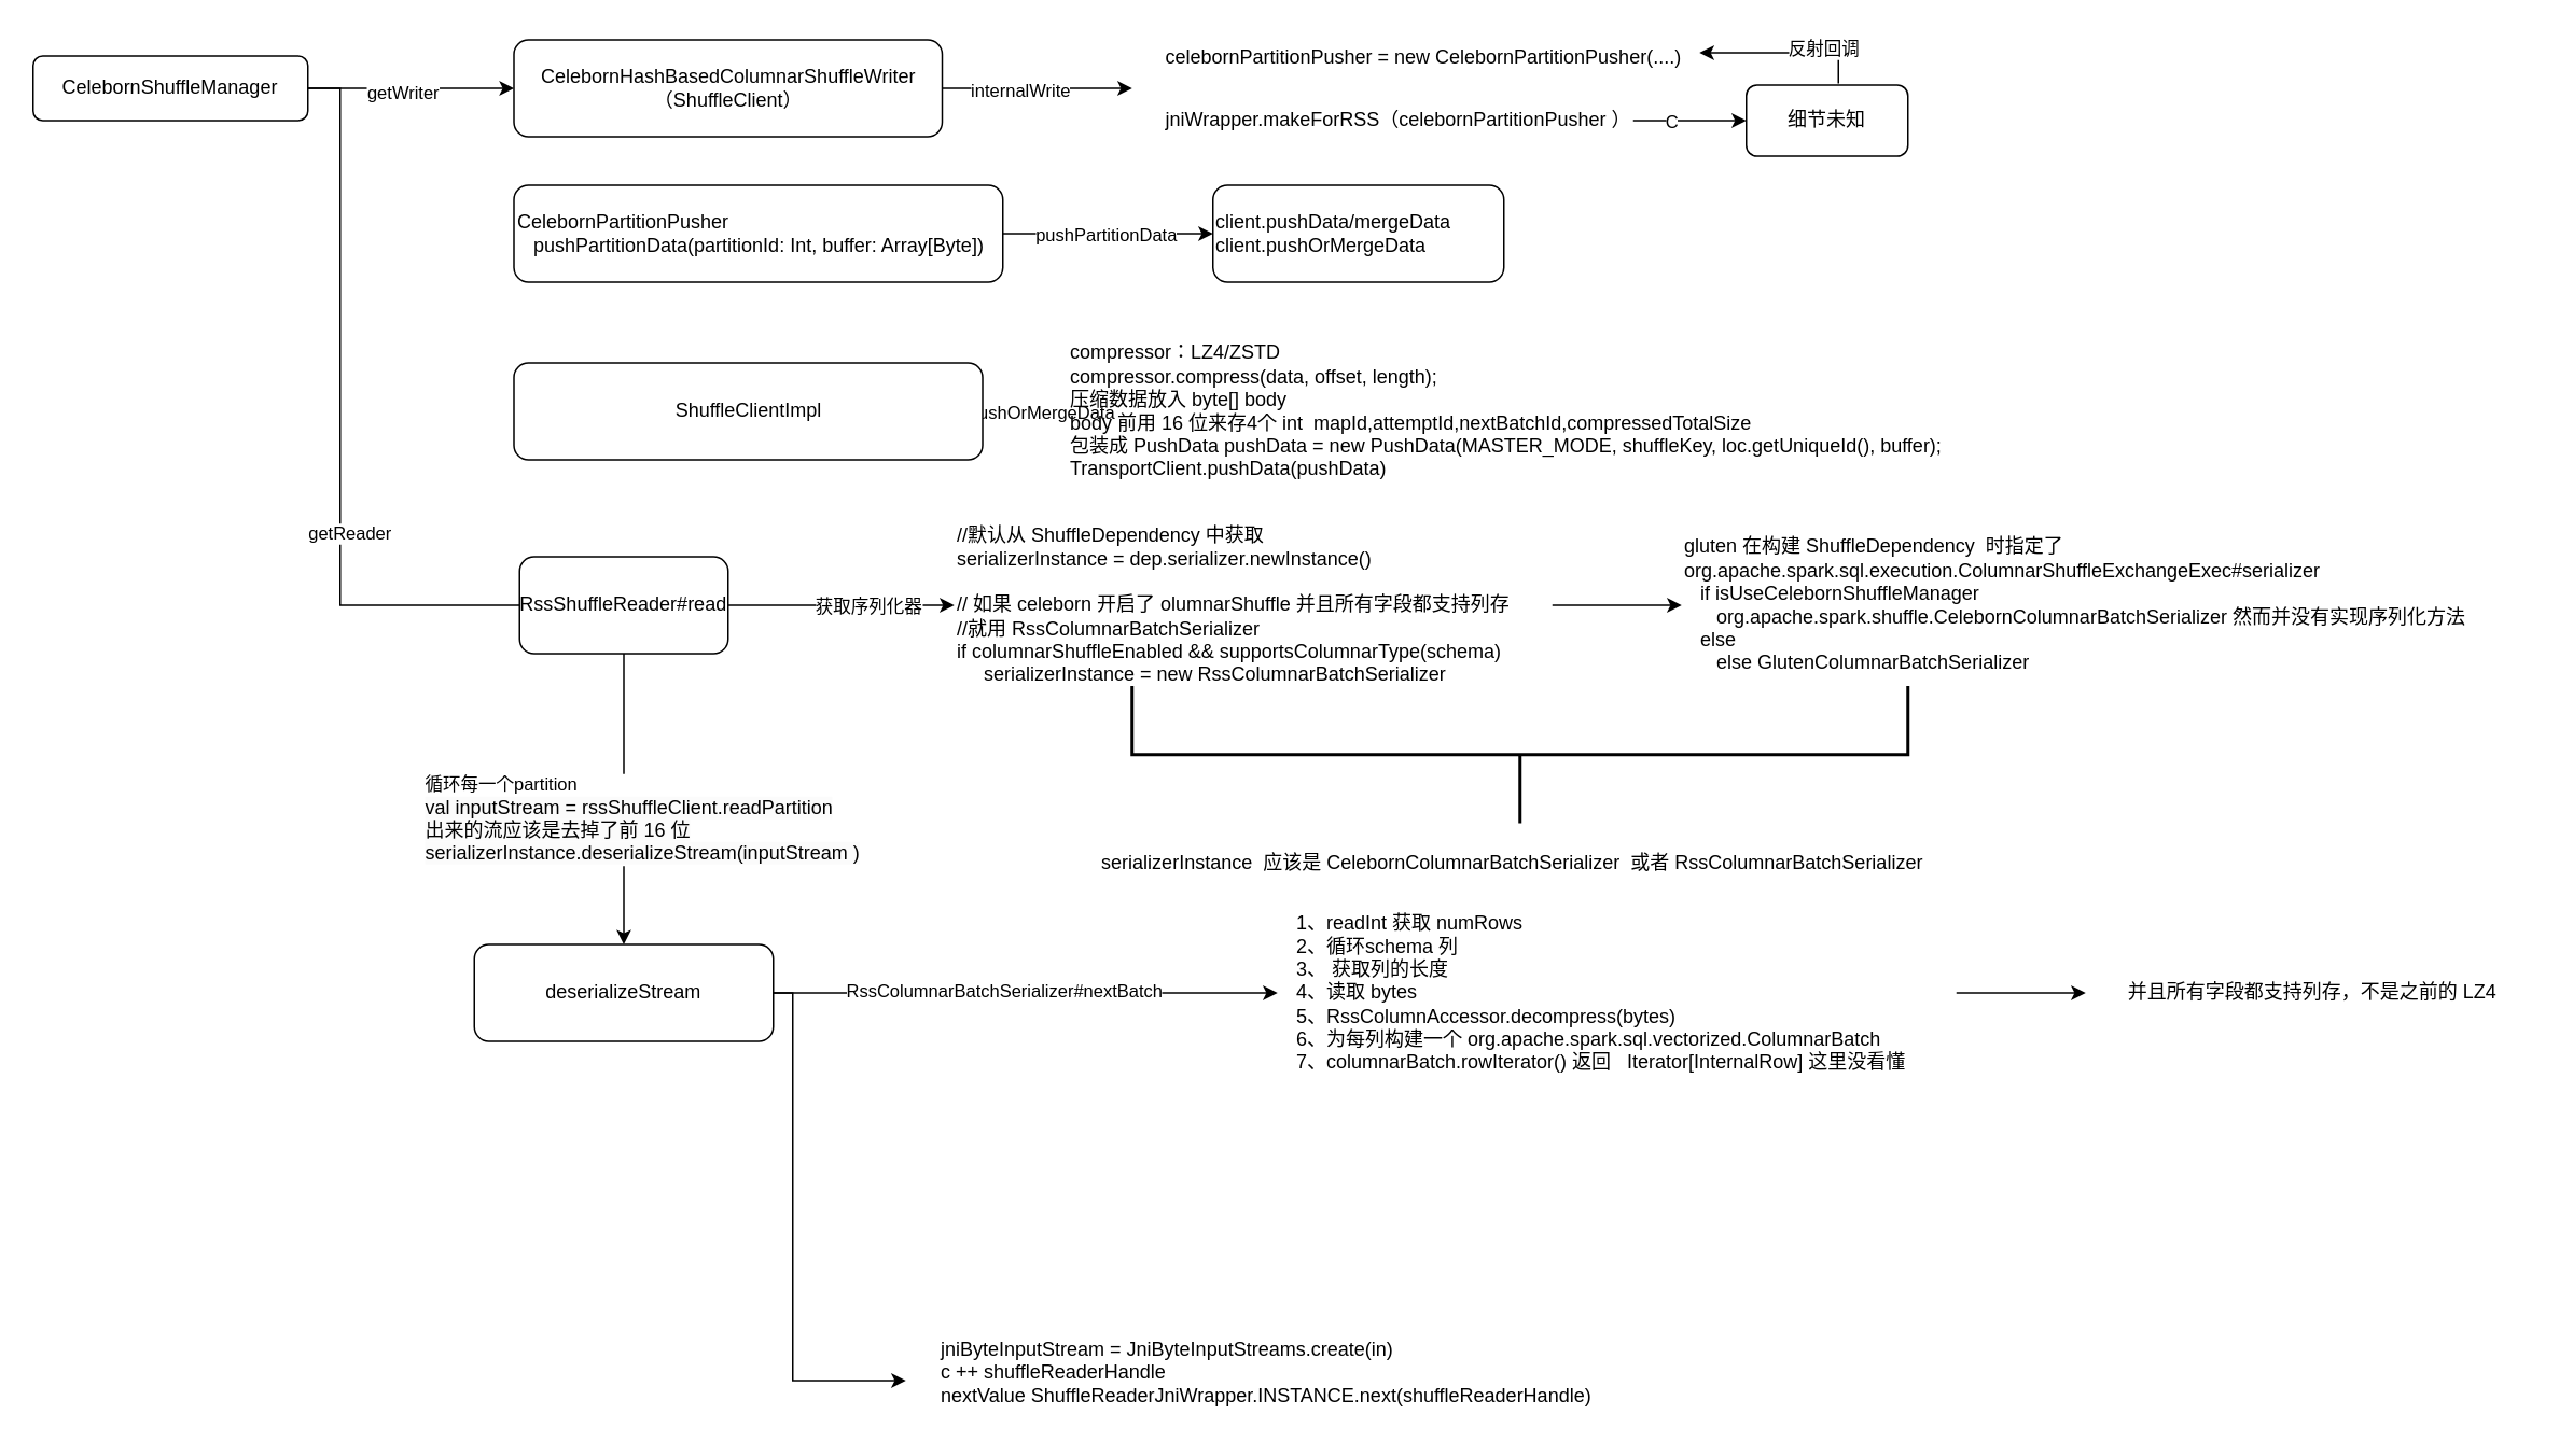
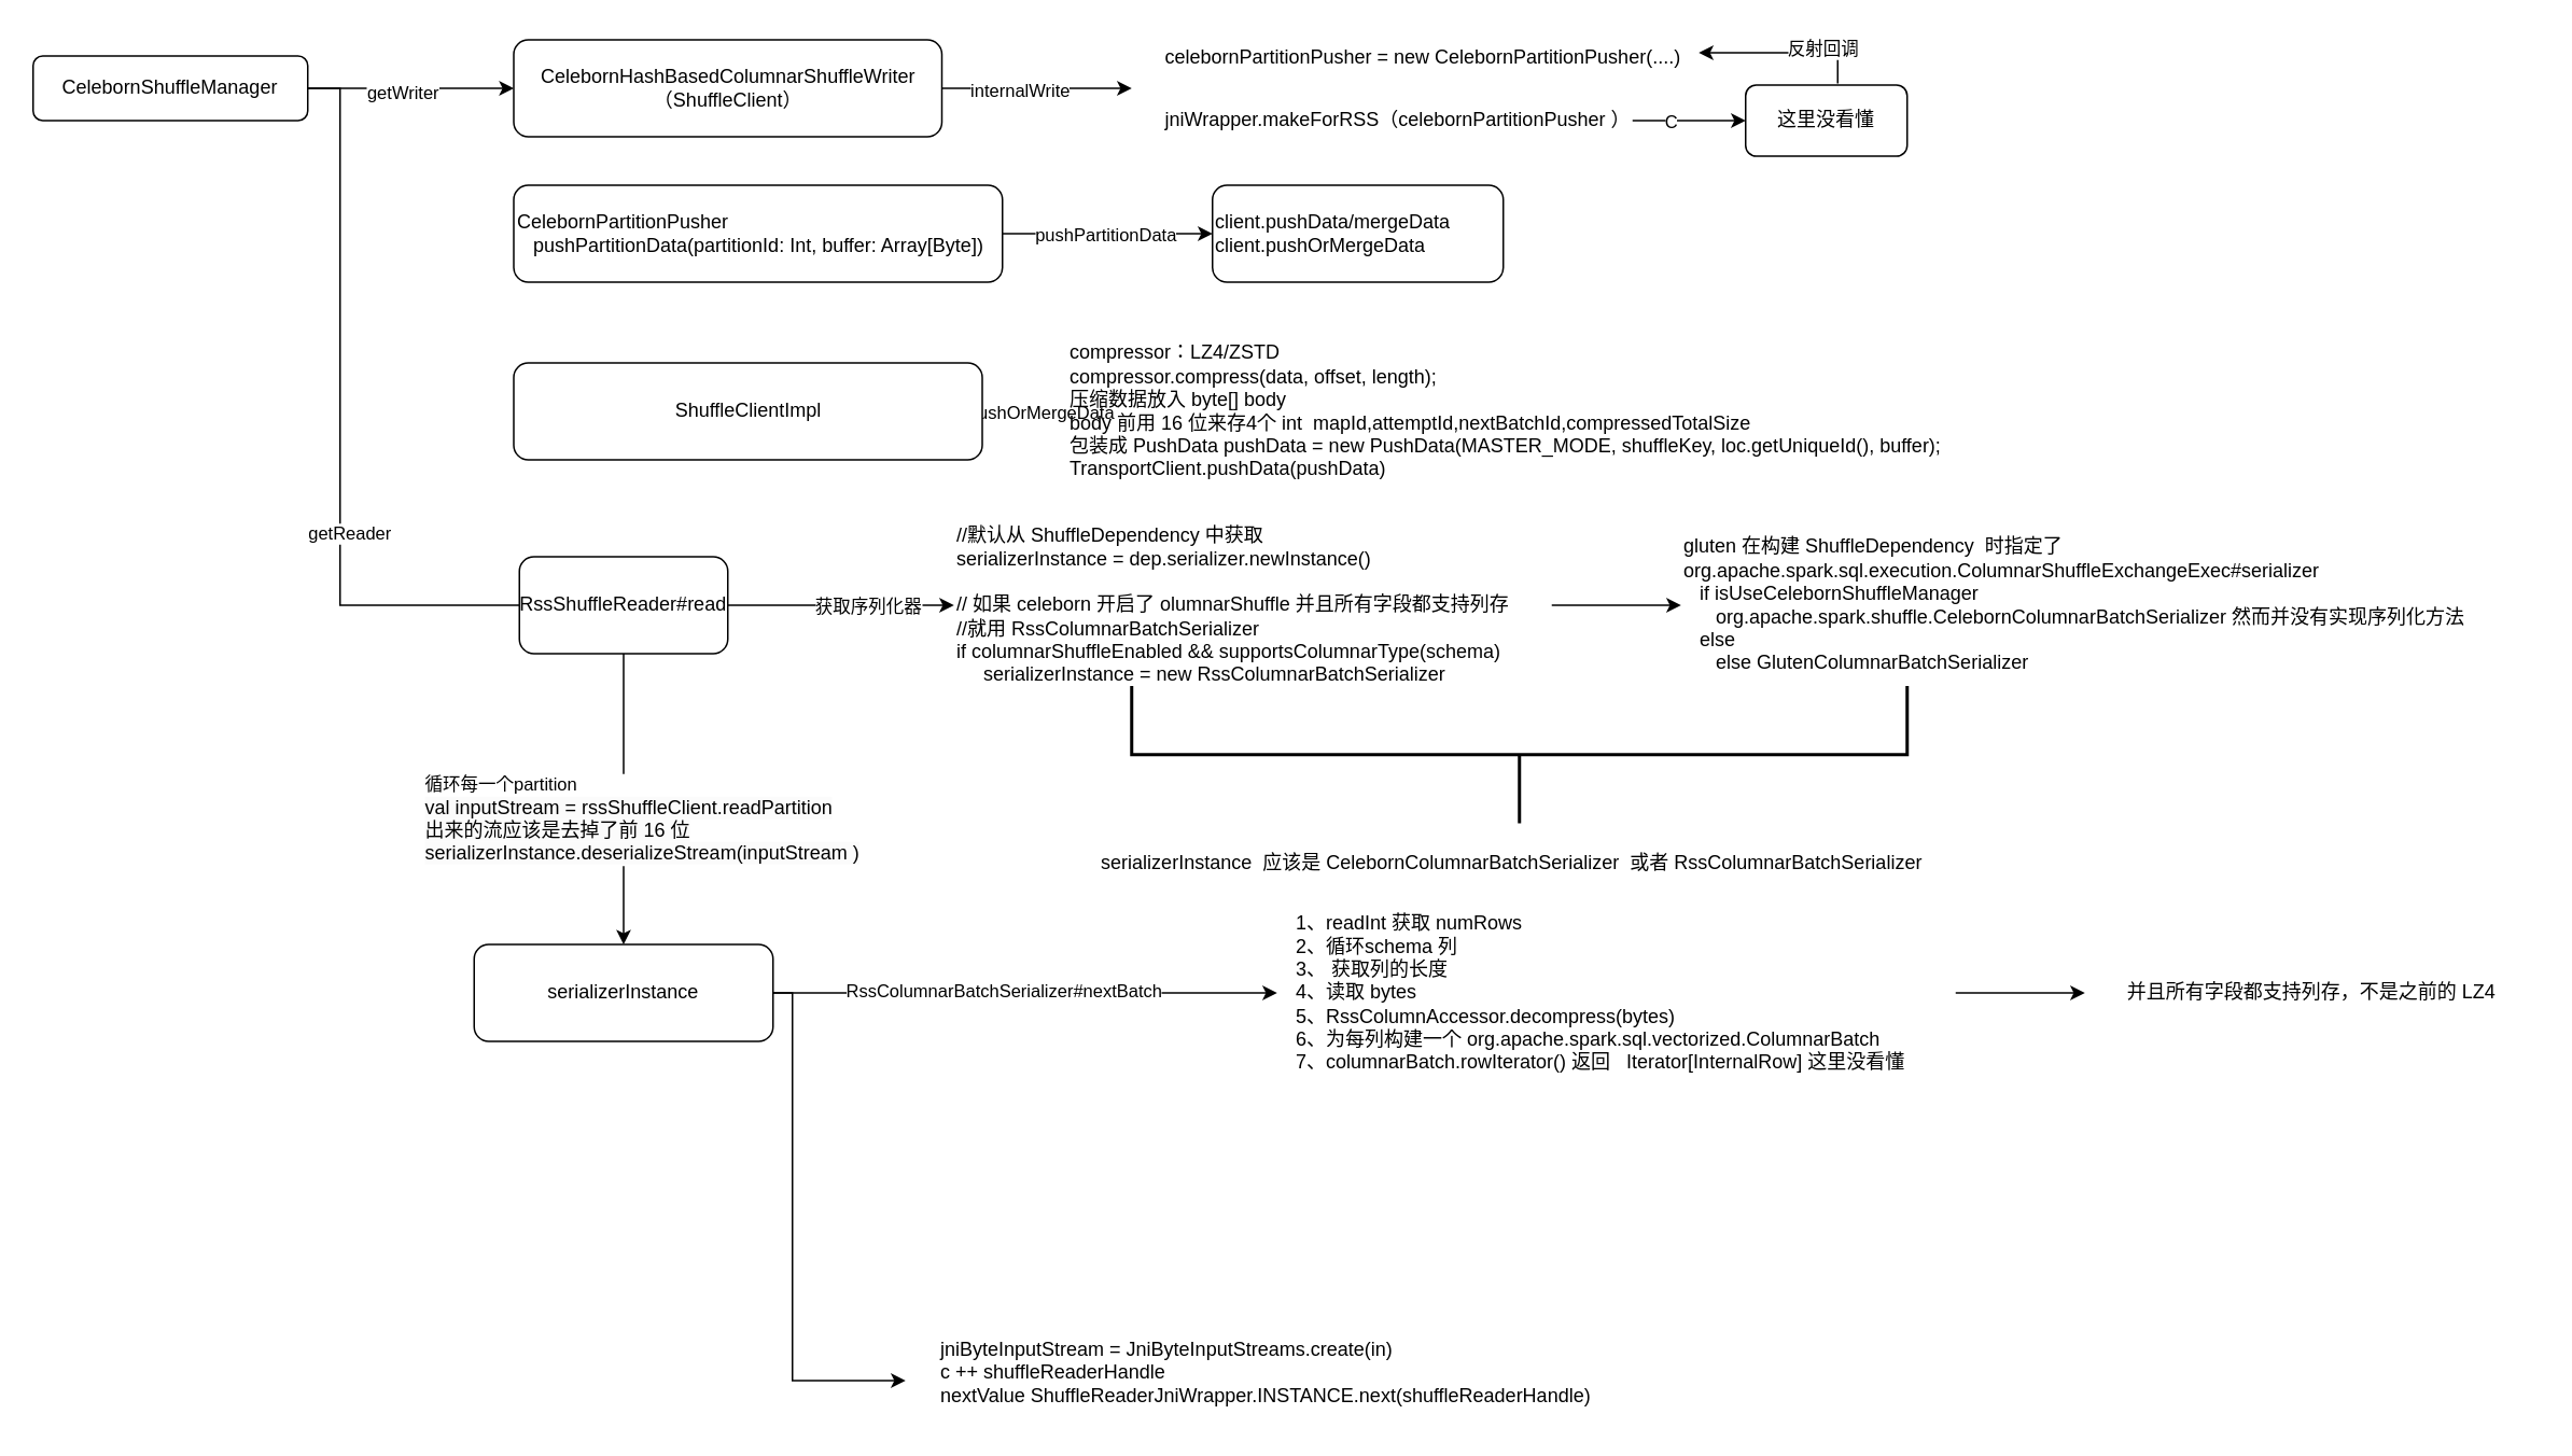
- <mxCell id="16" value="细节未知" style="rounded=1;whiteSpace=wrap;html=1;" parent="1" vertex="1"><mxGeometry x="1080" y="52" width="100" height="44" as="geometry" /></mxCell>
+ <mxCell id="16" value="这里没看懂" style="rounded=1;whiteSpace=wrap;html=1;" parent="1" vertex="1"><mxGeometry x="1080" y="52" width="100" height="44" as="geometry" /></mxCell>
- <mxCell id="38" value="deserializeStream" style="whiteSpace=wrap;html=1;rounded=1;align=center;" parent="1" vertex="1"><mxGeometry x="293" y="584" width="185" height="60" as="geometry" /></mxCell>
+ <mxCell id="38" value="serializerInstance" style="whiteSpace=wrap;html=1;rounded=1;align=center;" parent="1" vertex="1"><mxGeometry x="293" y="584" width="185" height="60" as="geometry" /></mxCell>
